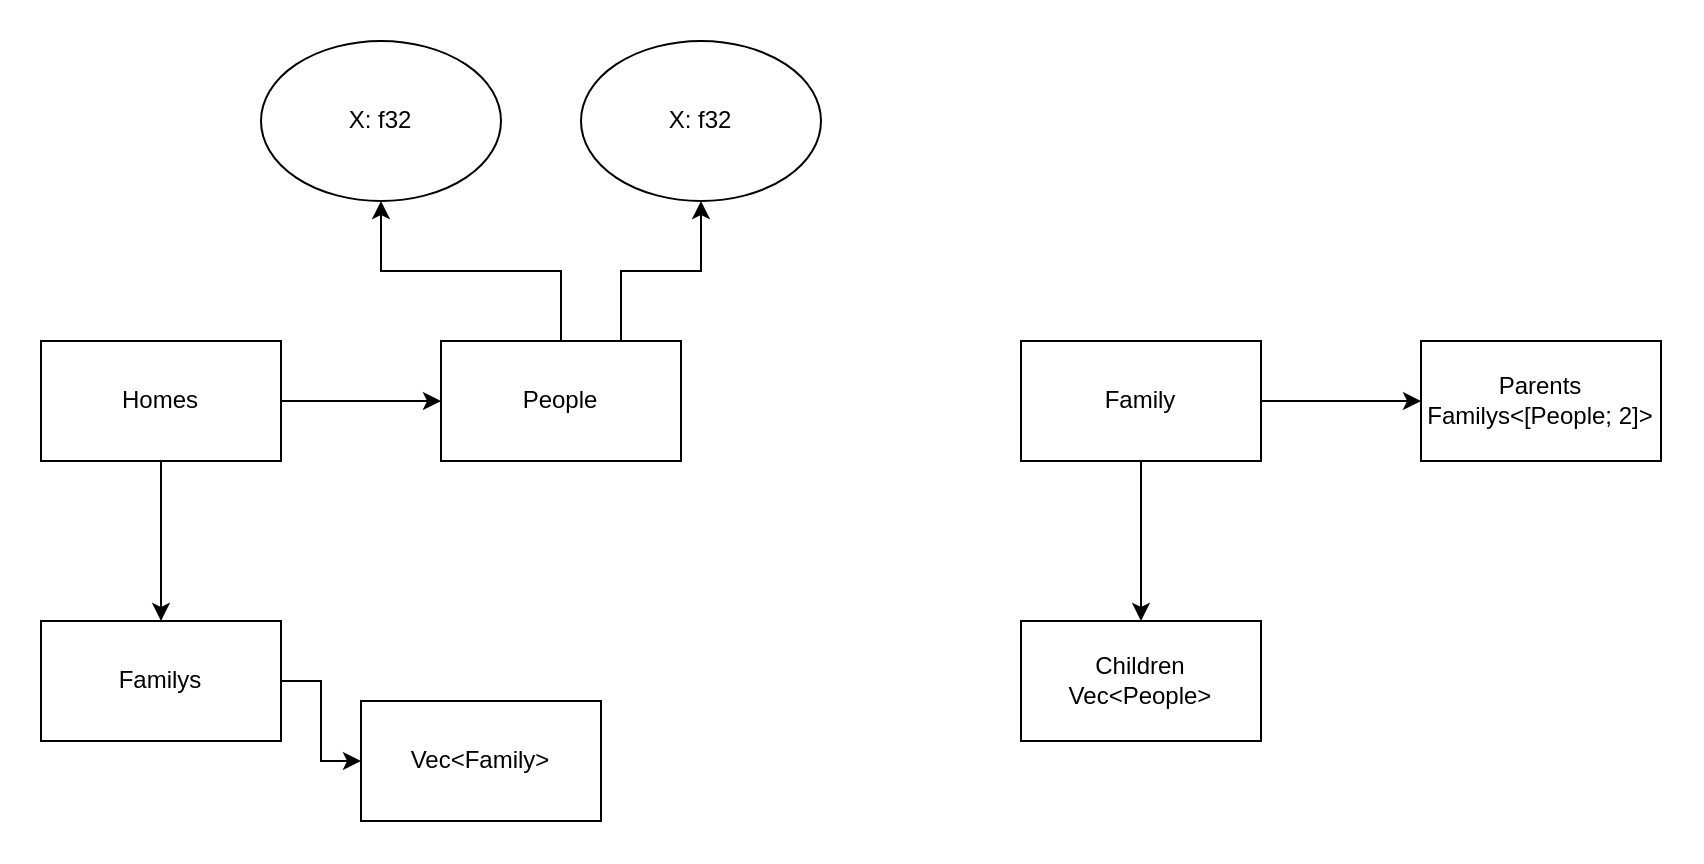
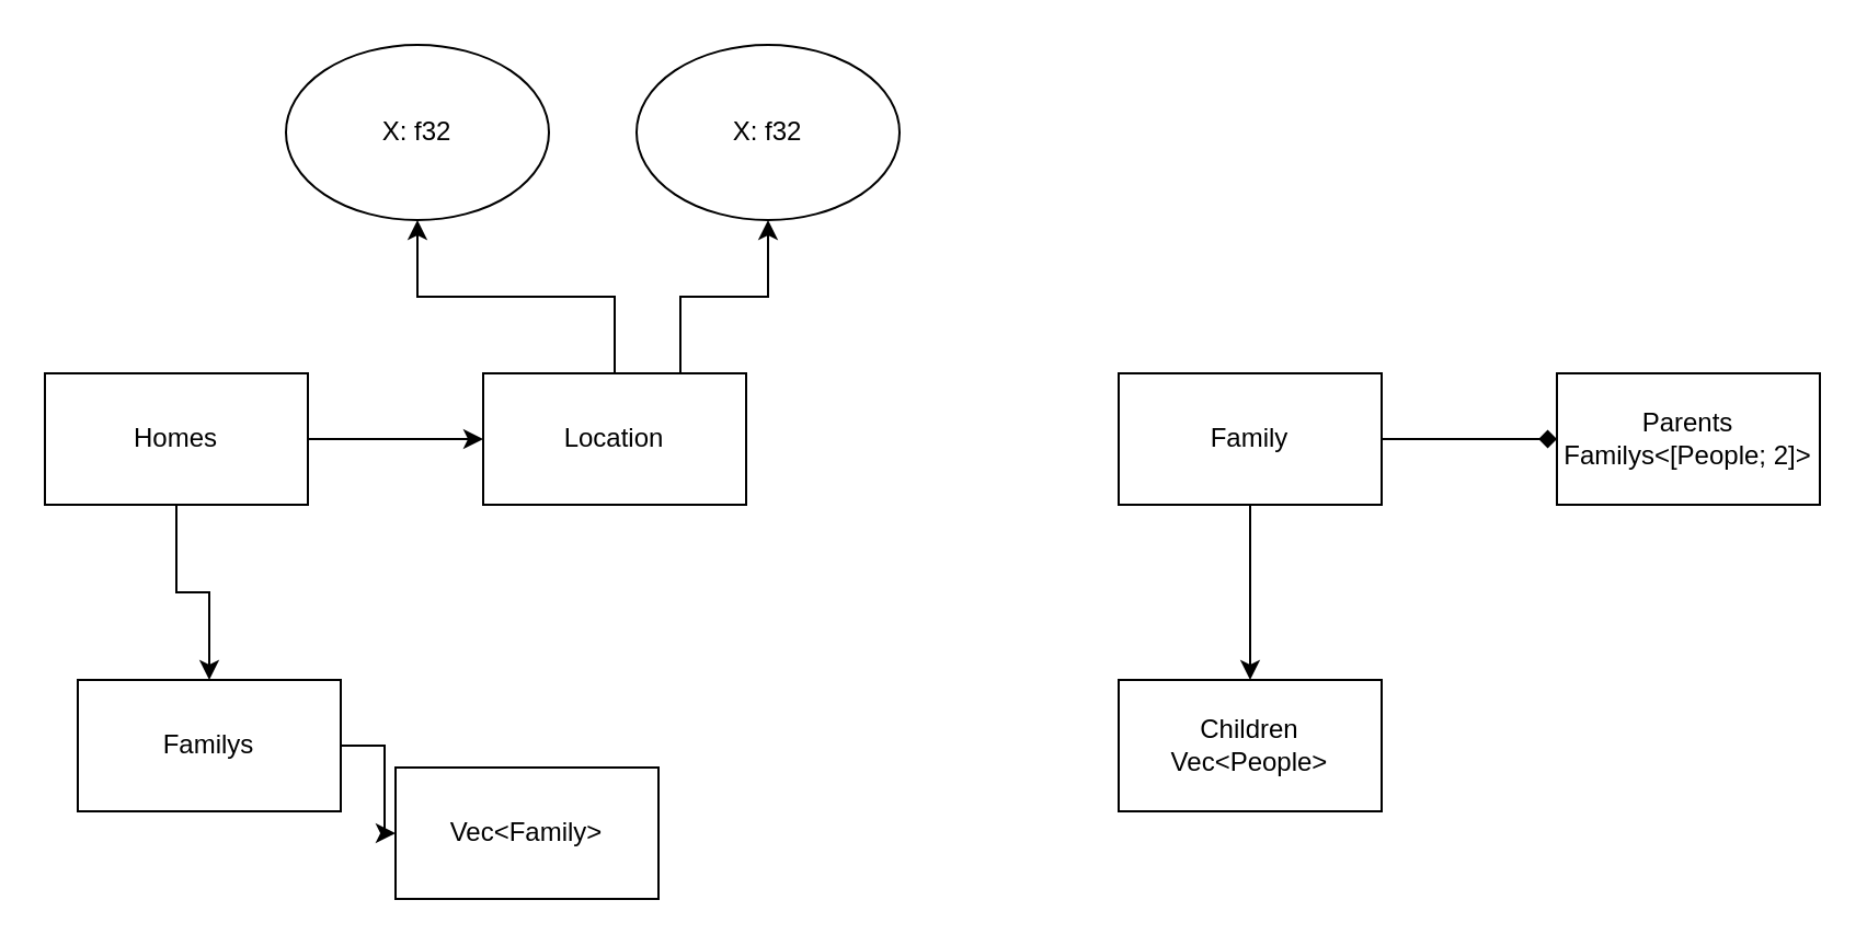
- <mxCell id="7" value="People" style="whiteSpace=wrap;html=1;rounded=0;" vertex="1" parent="1"><mxGeometry x="220" y="170" width="120" height="60" as="geometry" /></mxCell>
+ <mxCell id="7" value="Location" style="whiteSpace=wrap;html=1;rounded=0;" vertex="1" parent="1"><mxGeometry x="220" y="170" width="120" height="60" as="geometry" /></mxCell>
- <mxCell id="13" value="" style="edgeStyle=orthogonalEdgeStyle;rounded=0;orthogonalLoop=1;jettySize=auto;html=1;" edge="1" parent="1" source="15" target="16"><mxGeometry relative="1" as="geometry" /></mxCell>
+ <mxCell id="13" value="" style="edgeStyle=orthogonalEdgeStyle;rounded=0;orthogonalLoop=1;jettySize=auto;html=1;endArrow=diamond;" edge="1" parent="1" source="15" target="16"><mxGeometry relative="1" as="geometry" /></mxCell>
- <mxCell id="11" value="Familys" style="whiteSpace=wrap;html=1;rounded=0;" vertex="1" parent="1"><mxGeometry x="20" y="310" width="120" height="60" as="geometry" /></mxCell>
+ <mxCell id="11" value="Familys" style="whiteSpace=wrap;html=1;rounded=0;" vertex="1" parent="1"><mxGeometry x="35" y="310" width="120" height="60" as="geometry" /></mxCell>
